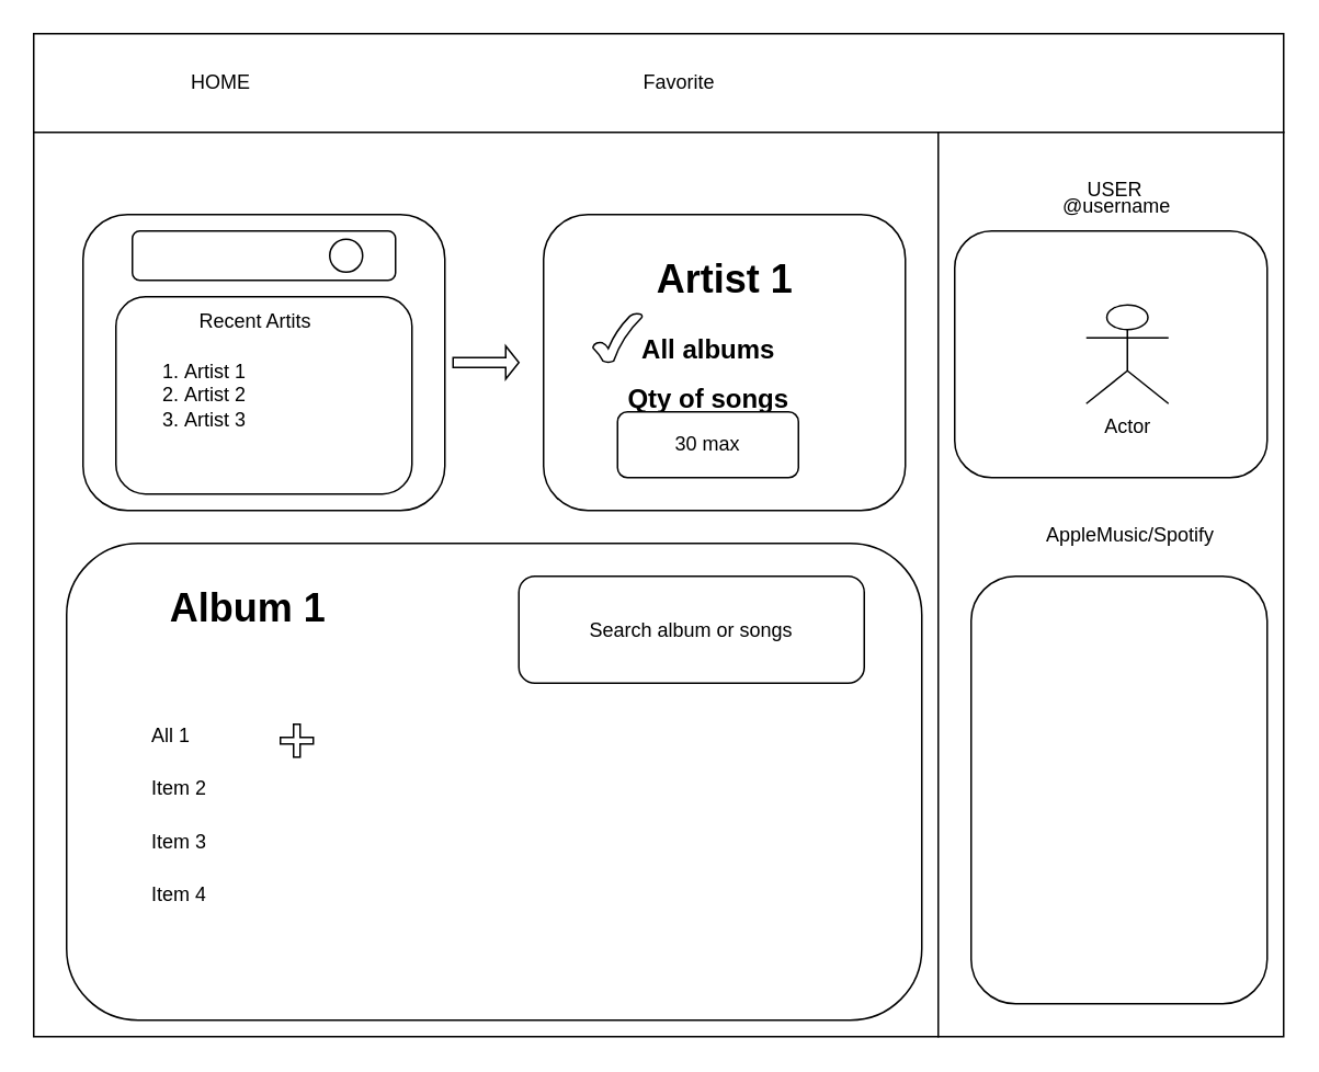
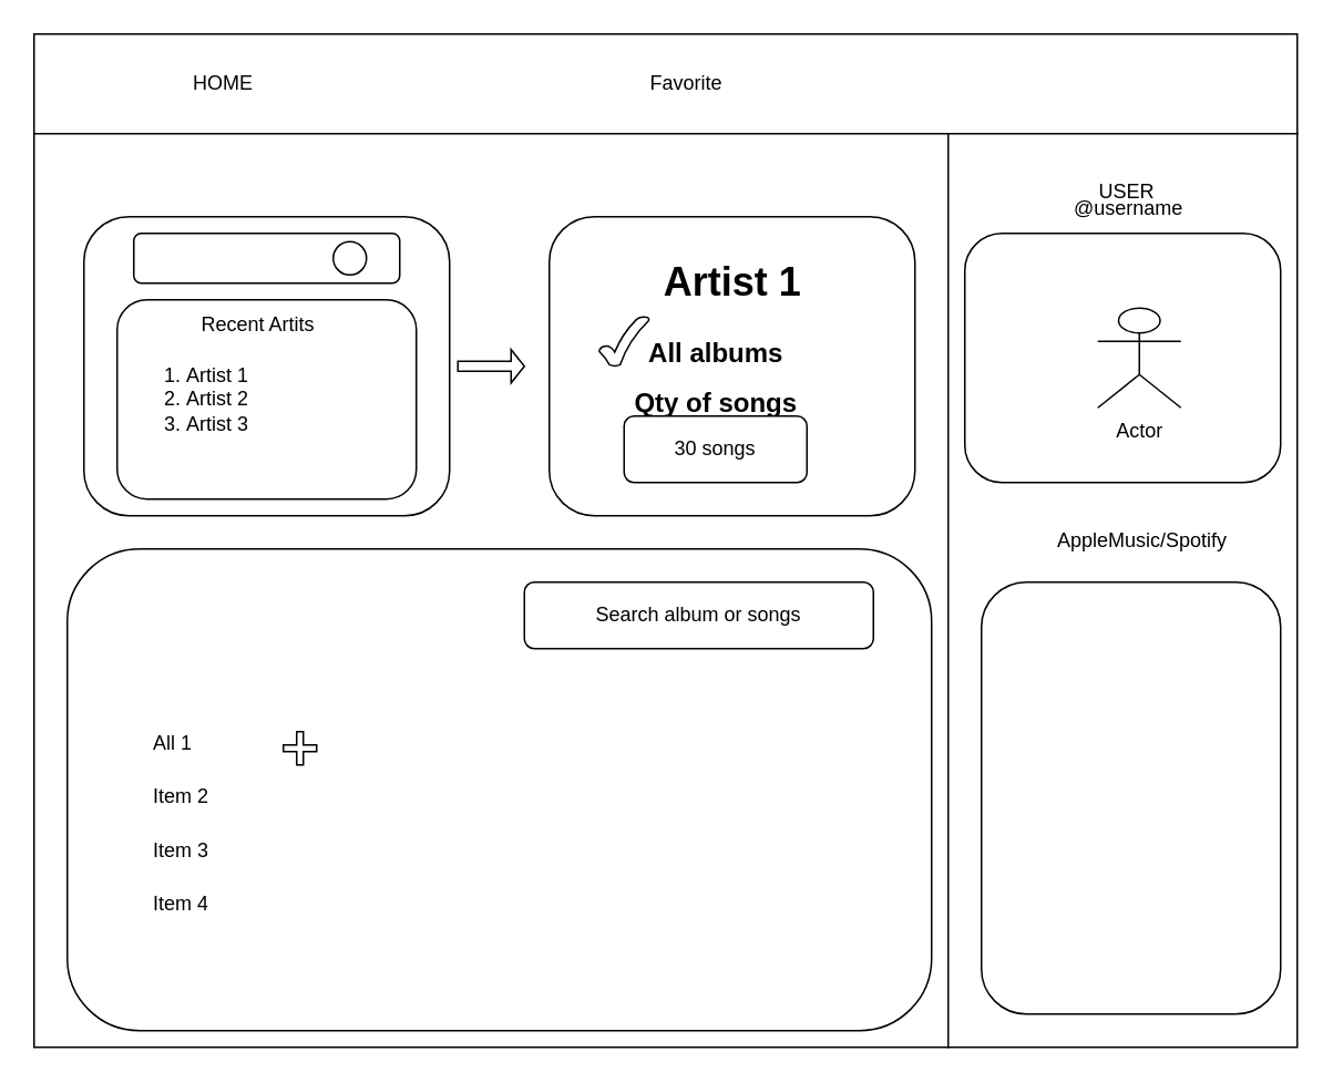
- <mxCell id="26" value="30 max" style="rounded=1;whiteSpace=wrap;html=1;" vertex="1" parent="1"><mxGeometry x="375" y="250" width="110" height="40" as="geometry" /></mxCell>
+ <mxCell id="26" value="30 songs" style="rounded=1;whiteSpace=wrap;html=1;" vertex="1" parent="1"><mxGeometry x="375" y="250" width="110" height="40" as="geometry" /></mxCell>
- <mxCell id="27" value="Album 1" style="text;strokeColor=none;fillColor=none;html=1;fontSize=24;fontStyle=1;verticalAlign=middle;align=center;" vertex="1" parent="1"><mxGeometry x="70" y="350" width="160" height="40" as="geometry" /></mxCell>
- <mxCell id="28" value="Search album or songs" style="rounded=1;whiteSpace=wrap;html=1;" vertex="1" parent="1"><mxGeometry x="315" y="350" width="210" height="65" as="geometry" /></mxCell>
+ <mxCell id="28" value="Search album or songs" style="rounded=1;whiteSpace=wrap;html=1;" vertex="1" parent="1"><mxGeometry x="315" y="350" width="210" height="40" as="geometry" /></mxCell>
